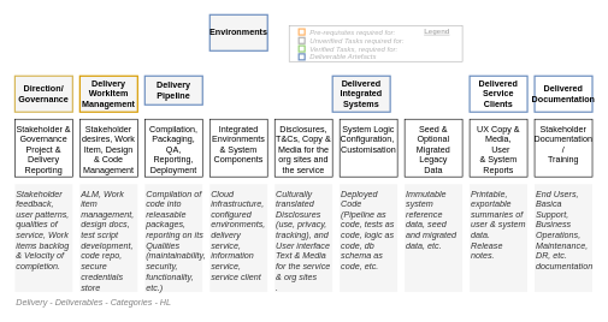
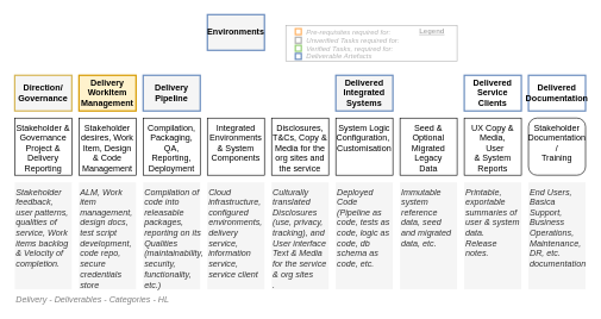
- <mxCell id="26" value="Delivery Pipeline" style="rounded=0;whiteSpace=wrap;html=1;fontSize=12;align=center;strokeColor=#6c8ebf;fontStyle=1;fillColor=#F5F5F5;strokeWidth=2;" vertex="1" parent="1"><mxGeometry x="200" y="105" width="80" height="40" as="geometry" /></mxCell>
+ <mxCell id="26" value="Delivery Pipeline" style="rounded=0;whiteSpace=wrap;html=1;fontSize=12;align=center;strokeColor=#6c8ebf;fontStyle=1;fillColor=#F5F5F5;strokeWidth=2;" vertex="1" parent="1"><mxGeometry x="200" y="105" width="80" height="50" as="geometry" /></mxCell>
- <mxCell id="14" value="Delivery WorkItem&lt;br&gt;Management" style="rounded=0;whiteSpace=wrap;html=1;fontSize=12;align=center;strokeColor=#d79b00;fontStyle=1;fillColor=#F5F5F5;strokeWidth=2;" vertex="1" parent="1"><mxGeometry x="110" y="105" width="80" height="50" as="geometry" /></mxCell>
+ <mxCell id="14" value="Delivery WorkItem&lt;br&gt;Management" style="rounded=0;whiteSpace=wrap;html=1;fontSize=12;align=center;strokeColor=#d79b00;fontStyle=1;fillColor=#fff2cc;strokeWidth=2;" vertex="1" parent="1"><mxGeometry x="110" y="105" width="80" height="50" as="geometry" /></mxCell>
- <mxCell id="15" value="Delivered&lt;br&gt;Integrated&lt;br&gt;Systems" style="rounded=0;whiteSpace=wrap;html=1;fontSize=12;align=center;strokeColor=#6c8ebf;fontStyle=1;fillColor=#F5F5F5;strokeWidth=2;" vertex="1" parent="1"><mxGeometry x="460" y="105" width="80" height="50" as="geometry" /></mxCell>
+ <mxCell id="15" value="Delivered&lt;br&gt;Integrated&lt;br&gt;Systems" style="rounded=0;whiteSpace=wrap;html=1;fontSize=12;align=center;strokeColor=#6c8ebf;fontStyle=1;fillColor=#F5F5F5;strokeWidth=2;" vertex="1" parent="1"><mxGeometry x="470" y="105" width="80" height="50" as="geometry" /></mxCell>
- <mxCell id="6" value="Stakeholder Documentation / &lt;br&gt;Training" style="rounded=0;whiteSpace=wrap;html=1;align=center;verticalAlign=top;" vertex="1" parent="1"><mxGeometry x="740" y="165" width="80" height="80" as="geometry" /></mxCell>
+ <mxCell id="6" value="Stakeholder Documentation / &lt;br&gt;Training" style="whiteSpace=wrap;html=1;align=center;verticalAlign=top;rounded=1;" vertex="1" parent="1"><mxGeometry x="740" y="165" width="80" height="80" as="geometry" /></mxCell>
